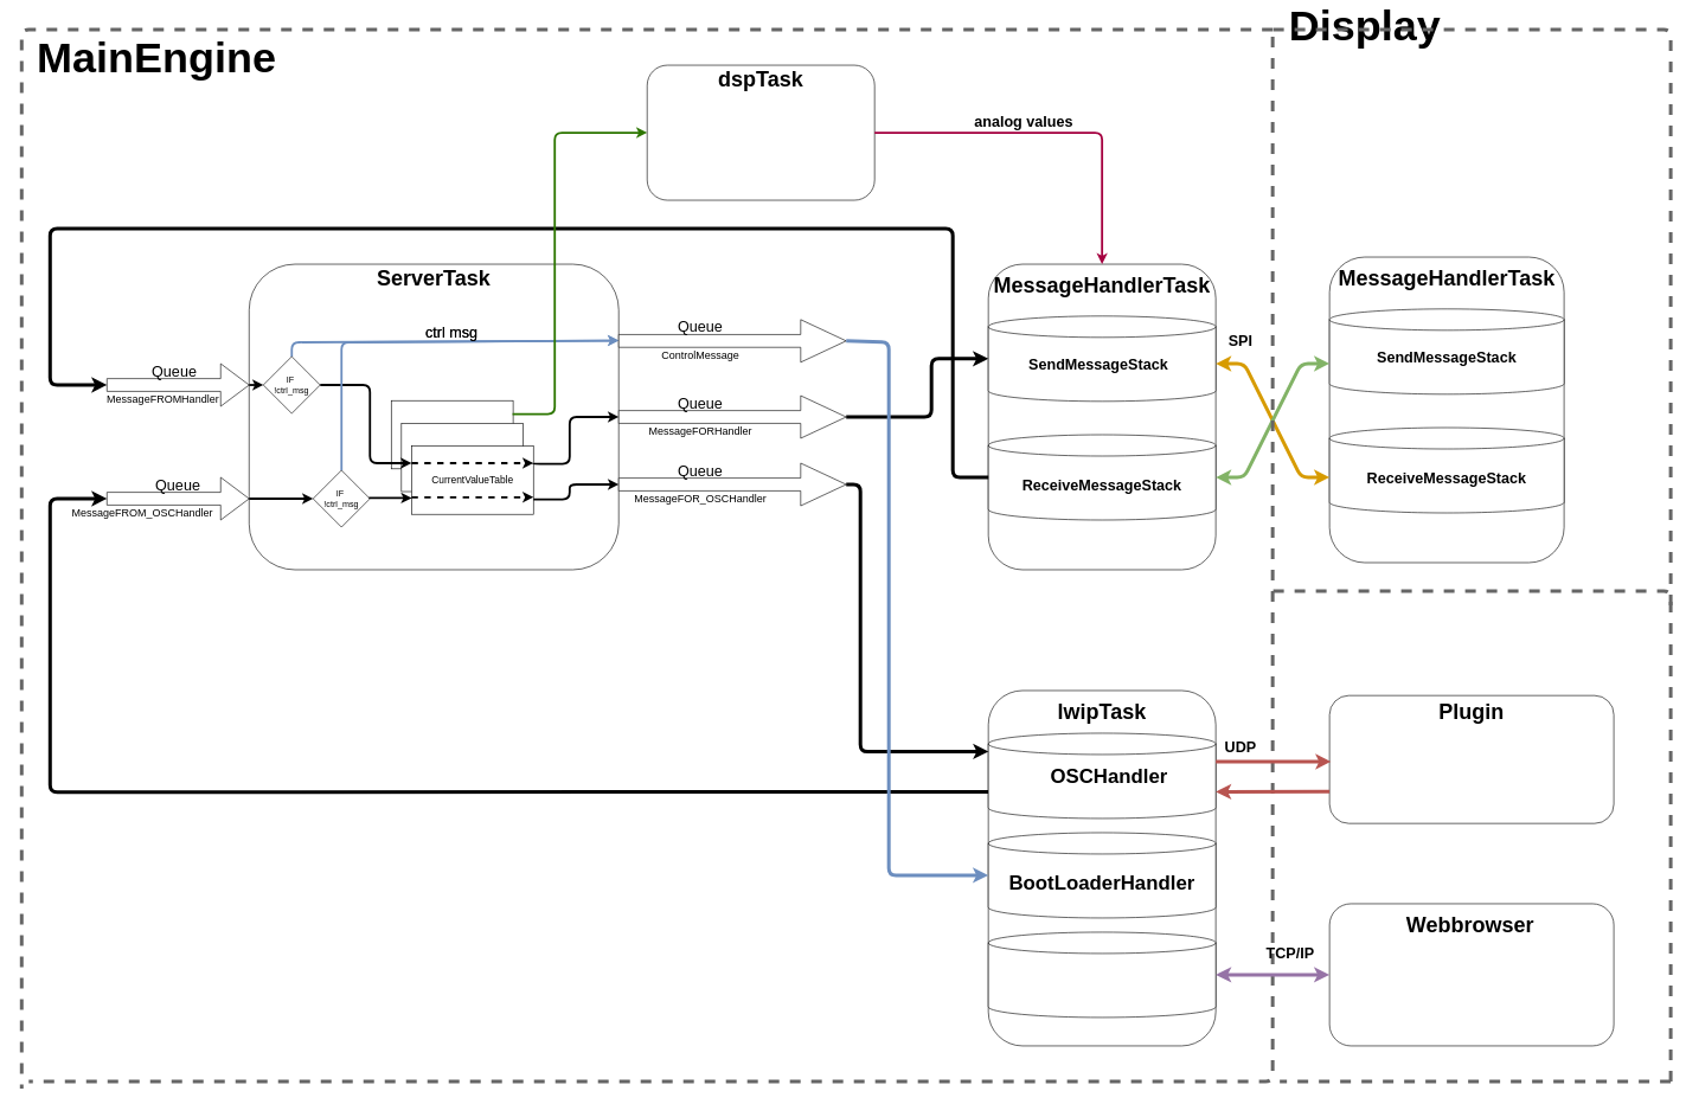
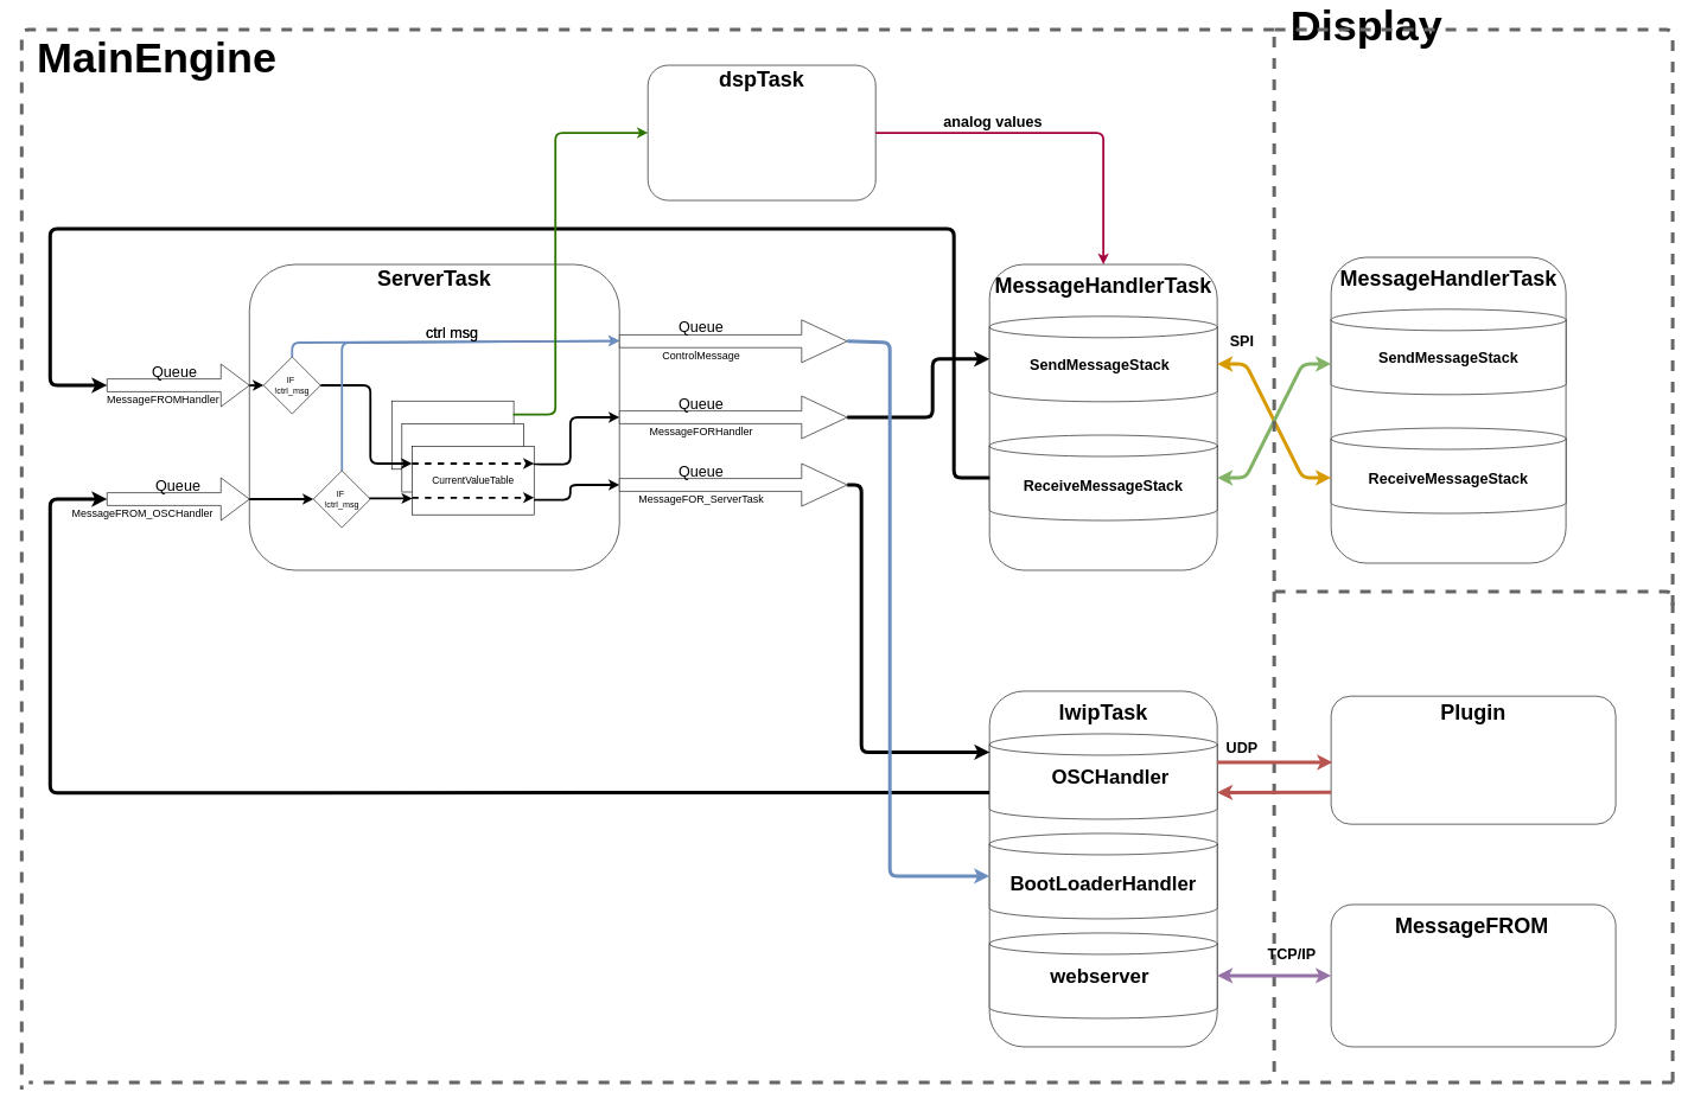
- <mxCell id="90" value="&lt;font style=&quot;font-size: 21px&quot;&gt;&lt;b&gt;analog values&lt;/b&gt;&lt;/font&gt;" style="text;html=1;strokeColor=none;fillColor=none;align=center;verticalAlign=middle;whiteSpace=wrap;rounded=0;" vertex="1" parent="1"><mxGeometry x="1335" y="154" width="210" height="20" as="geometry" /></mxCell>
+ <mxCell id="90" value="&lt;font style=&quot;font-size: 21px&quot;&gt;&lt;b&gt;analog values&lt;/b&gt;&lt;/font&gt;" style="text;html=1;strokeColor=none;fillColor=none;align=center;verticalAlign=middle;whiteSpace=wrap;rounded=0;" vertex="1" parent="1"><mxGeometry x="1290" y="154" width="210" height="20" as="geometry" /></mxCell>
- <mxCell id="32" value="&lt;font style=&quot;font-size: 15px&quot;&gt;MessageFOR_OSCHandler&lt;/font&gt;" style="text;html=1;strokeColor=none;fillColor=none;align=center;verticalAlign=middle;whiteSpace=wrap;rounded=0;" vertex="1" parent="1"><mxGeometry x="860" y="685" width="250" height="20" as="geometry" /></mxCell>
+ <mxCell id="32" value="&lt;font style=&quot;font-size: 15px&quot;&gt;MessageFOR_ServerTask&lt;/font&gt;" style="text;html=1;strokeColor=none;fillColor=none;align=center;verticalAlign=middle;whiteSpace=wrap;rounded=0;" vertex="1" parent="1"><mxGeometry x="860" y="685" width="250" height="20" as="geometry" /></mxCell>
- <mxCell id="70" value="&lt;font style=&quot;font-size: 30px&quot;&gt;&lt;b&gt;Webbrowser&lt;/b&gt;&lt;/font&gt;" style="text;html=1;strokeColor=none;fillColor=none;align=center;verticalAlign=middle;whiteSpace=wrap;rounded=0;" vertex="1" parent="1"><mxGeometry x="1902.5" y="1285" width="330" height="20" as="geometry" /></mxCell>
+ <mxCell id="70" value="&lt;font style=&quot;font-size: 30px&quot;&gt;&lt;b&gt;MessageFROM&lt;/b&gt;&lt;/font&gt;" style="text;html=1;strokeColor=none;fillColor=none;align=center;verticalAlign=middle;whiteSpace=wrap;rounded=0;" vertex="1" parent="1"><mxGeometry x="1902.5" y="1285" width="330" height="20" as="geometry" /></mxCell>
+ <mxCell id="72" value="&lt;font style=&quot;font-size: 28px&quot;&gt;&lt;b&gt;webserver&lt;/b&gt;&lt;/font&gt;" style="text;html=1;strokeColor=none;fillColor=none;align=center;verticalAlign=middle;whiteSpace=wrap;rounded=0;" vertex="1" parent="1"><mxGeometry x="1395" y="1355" width="300" height="20" as="geometry" /></mxCell>
